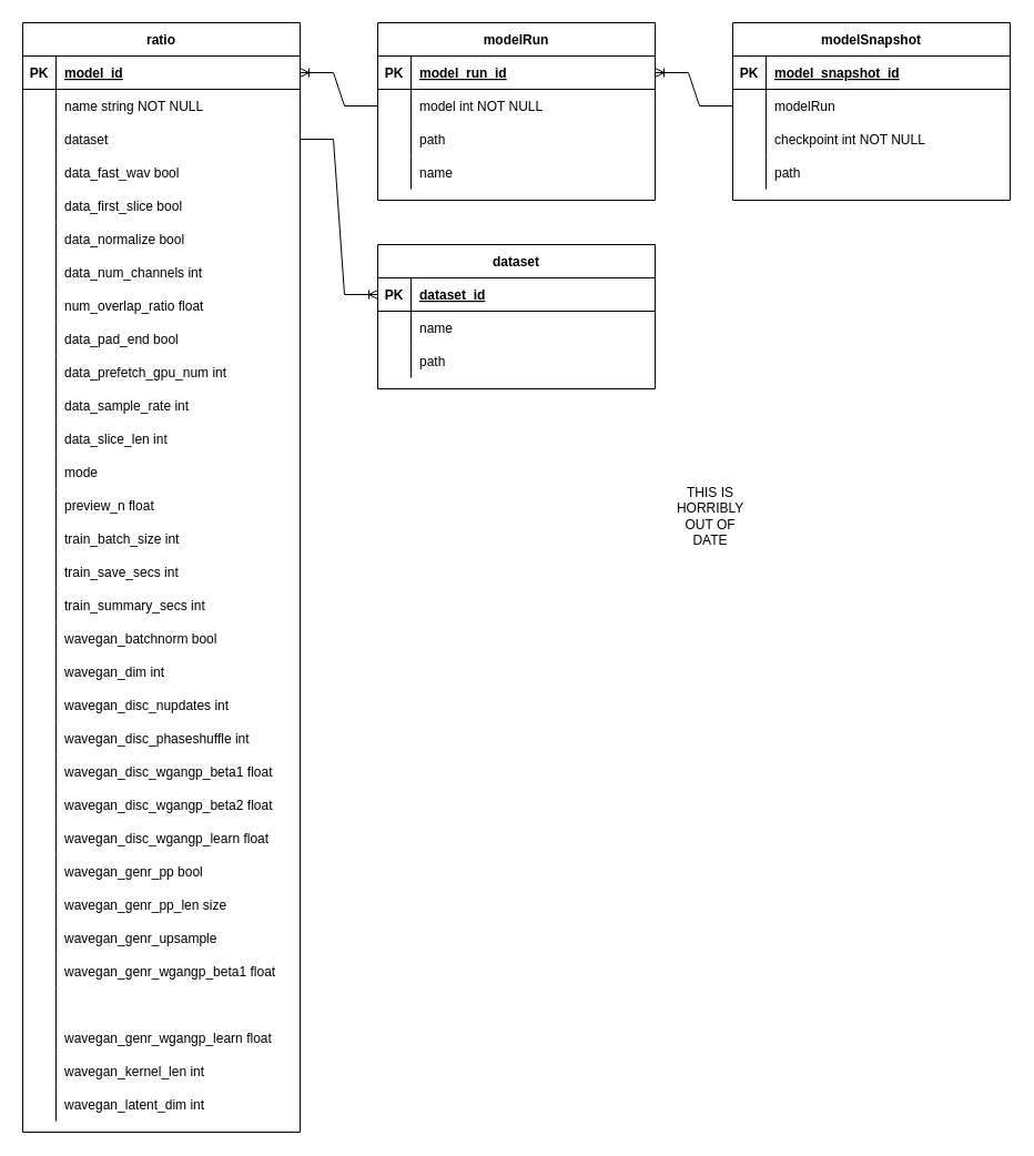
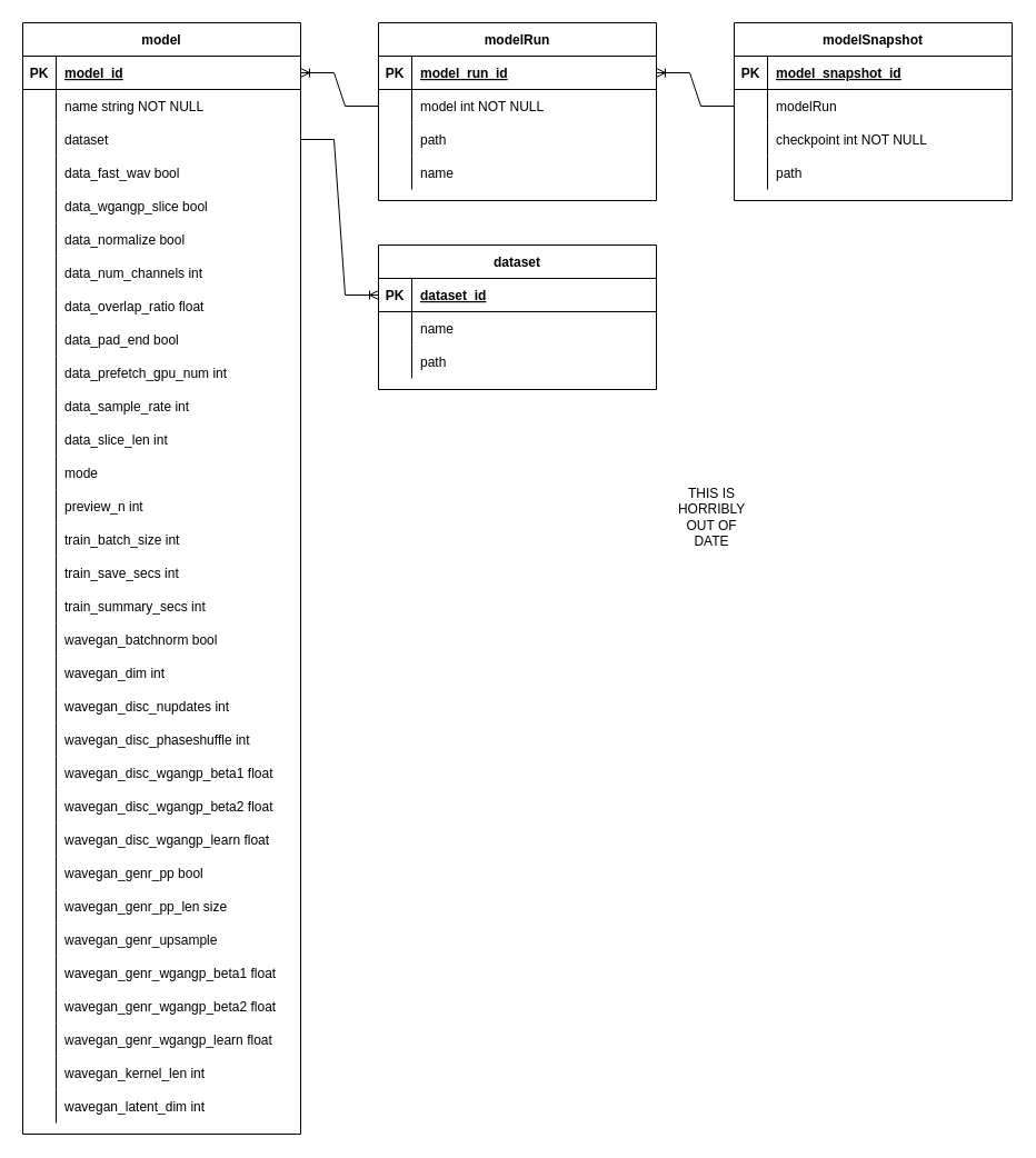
- <mxCell id="28" value="ratio" style="shape=table;startSize=30;container=1;collapsible=1;childLayout=tableLayout;fixedRows=1;rowLines=0;fontStyle=1;align=center;resizeLast=1;" parent="1" vertex="1"><mxGeometry x="20" y="20" width="250" height="1000" as="geometry" /></mxCell>
+ <mxCell id="28" value="model" style="shape=table;startSize=30;container=1;collapsible=1;childLayout=tableLayout;fixedRows=1;rowLines=0;fontStyle=1;align=center;resizeLast=1;" parent="1" vertex="1"><mxGeometry x="20" y="20" width="250" height="1000" as="geometry" /></mxCell>
- <mxCell id="43" value="data_first_slice bool" style="shape=partialRectangle;overflow=hidden;connectable=0;fillColor=none;top=0;left=0;bottom=0;right=0;align=left;spacingLeft=6;" parent="41" vertex="1"><mxGeometry x="30" width="220" height="30" as="geometry"><mxRectangle width="220" height="30" as="alternateBounds" /></mxGeometry></mxCell>
+ <mxCell id="43" value="data_wgangp_slice bool" style="shape=partialRectangle;overflow=hidden;connectable=0;fillColor=none;top=0;left=0;bottom=0;right=0;align=left;spacingLeft=6;" parent="41" vertex="1"><mxGeometry x="30" width="220" height="30" as="geometry"><mxRectangle width="220" height="30" as="alternateBounds" /></mxGeometry></mxCell>
- <mxCell id="52" value="num_overlap_ratio float" style="shape=partialRectangle;overflow=hidden;connectable=0;fillColor=none;top=0;left=0;bottom=0;right=0;align=left;spacingLeft=6;" parent="50" vertex="1"><mxGeometry x="30" width="220" height="30" as="geometry"><mxRectangle width="220" height="30" as="alternateBounds" /></mxGeometry></mxCell>
+ <mxCell id="52" value="data_overlap_ratio float" style="shape=partialRectangle;overflow=hidden;connectable=0;fillColor=none;top=0;left=0;bottom=0;right=0;align=left;spacingLeft=6;" parent="50" vertex="1"><mxGeometry x="30" width="220" height="30" as="geometry"><mxRectangle width="220" height="30" as="alternateBounds" /></mxGeometry></mxCell>
- <mxCell id="70" value="preview_n float" style="shape=partialRectangle;overflow=hidden;connectable=0;fillColor=none;top=0;left=0;bottom=0;right=0;align=left;spacingLeft=6;" parent="68" vertex="1"><mxGeometry x="30" width="220" height="30" as="geometry"><mxRectangle width="220" height="30" as="alternateBounds" /></mxGeometry></mxCell>
+ <mxCell id="70" value="preview_n int" style="shape=partialRectangle;overflow=hidden;connectable=0;fillColor=none;top=0;left=0;bottom=0;right=0;align=left;spacingLeft=6;" parent="68" vertex="1"><mxGeometry x="30" width="220" height="30" as="geometry"><mxRectangle width="220" height="30" as="alternateBounds" /></mxGeometry></mxCell>
+ <mxCell id="115" value="wavegan_genr_wgangp_beta2 float" style="shape=partialRectangle;overflow=hidden;connectable=0;fillColor=none;top=0;left=0;bottom=0;right=0;align=left;spacingLeft=6;" parent="113" vertex="1"><mxGeometry x="30" width="220" height="30" as="geometry"><mxRectangle width="220" height="30" as="alternateBounds" /></mxGeometry></mxCell>
